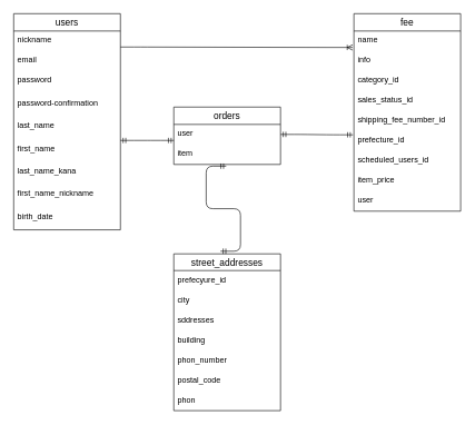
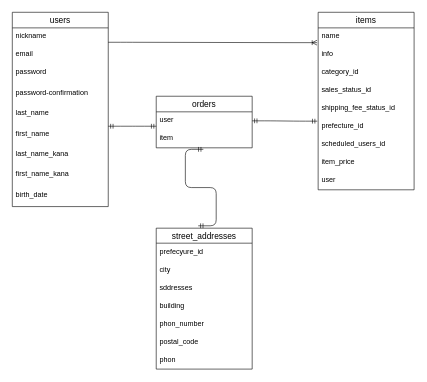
- <mxCell id="12" value="fee" style="swimlane;fontStyle=0;childLayout=stackLayout;horizontal=1;startSize=26;horizontalStack=0;resizeParent=1;resizeParentMax=0;resizeLast=0;collapsible=1;marginBottom=0;align=center;fontSize=14;" vertex="1" parent="1"><mxGeometry x="530" y="20" width="160" height="296" as="geometry" /></mxCell>
+ <mxCell id="12" value="items" style="swimlane;fontStyle=0;childLayout=stackLayout;horizontal=1;startSize=26;horizontalStack=0;resizeParent=1;resizeParentMax=0;resizeLast=0;collapsible=1;marginBottom=0;align=center;fontSize=14;" vertex="1" parent="1"><mxGeometry x="530" y="20" width="160" height="296" as="geometry" /></mxCell>
- <mxCell id="17" value="shipping_fee_number_id" style="text;strokeColor=none;fillColor=none;spacingLeft=4;spacingRight=4;overflow=hidden;rotatable=0;points=[[0,0.5],[1,0.5]];portConstraint=eastwest;fontSize=12;" vertex="1" parent="12"><mxGeometry y="146" width="160" height="30" as="geometry" /></mxCell>
+ <mxCell id="17" value="shipping_fee_status_id" style="text;strokeColor=none;fillColor=none;spacingLeft=4;spacingRight=4;overflow=hidden;rotatable=0;points=[[0,0.5],[1,0.5]];portConstraint=eastwest;fontSize=12;" vertex="1" parent="12"><mxGeometry y="146" width="160" height="30" as="geometry" /></mxCell>
- <mxCell id="10" value="first_name_nickname" style="text;strokeColor=none;fillColor=none;spacingLeft=4;spacingRight=4;overflow=hidden;rotatable=0;points=[[0,0.5],[1,0.5]];portConstraint=eastwest;fontSize=12;" vertex="1" parent="2"><mxGeometry y="256" width="160" height="34" as="geometry" /></mxCell>
+ <mxCell id="10" value="first_name_kana" style="text;strokeColor=none;fillColor=none;spacingLeft=4;spacingRight=4;overflow=hidden;rotatable=0;points=[[0,0.5],[1,0.5]];portConstraint=eastwest;fontSize=12;" vertex="1" parent="2"><mxGeometry y="256" width="160" height="34" as="geometry" /></mxCell>
